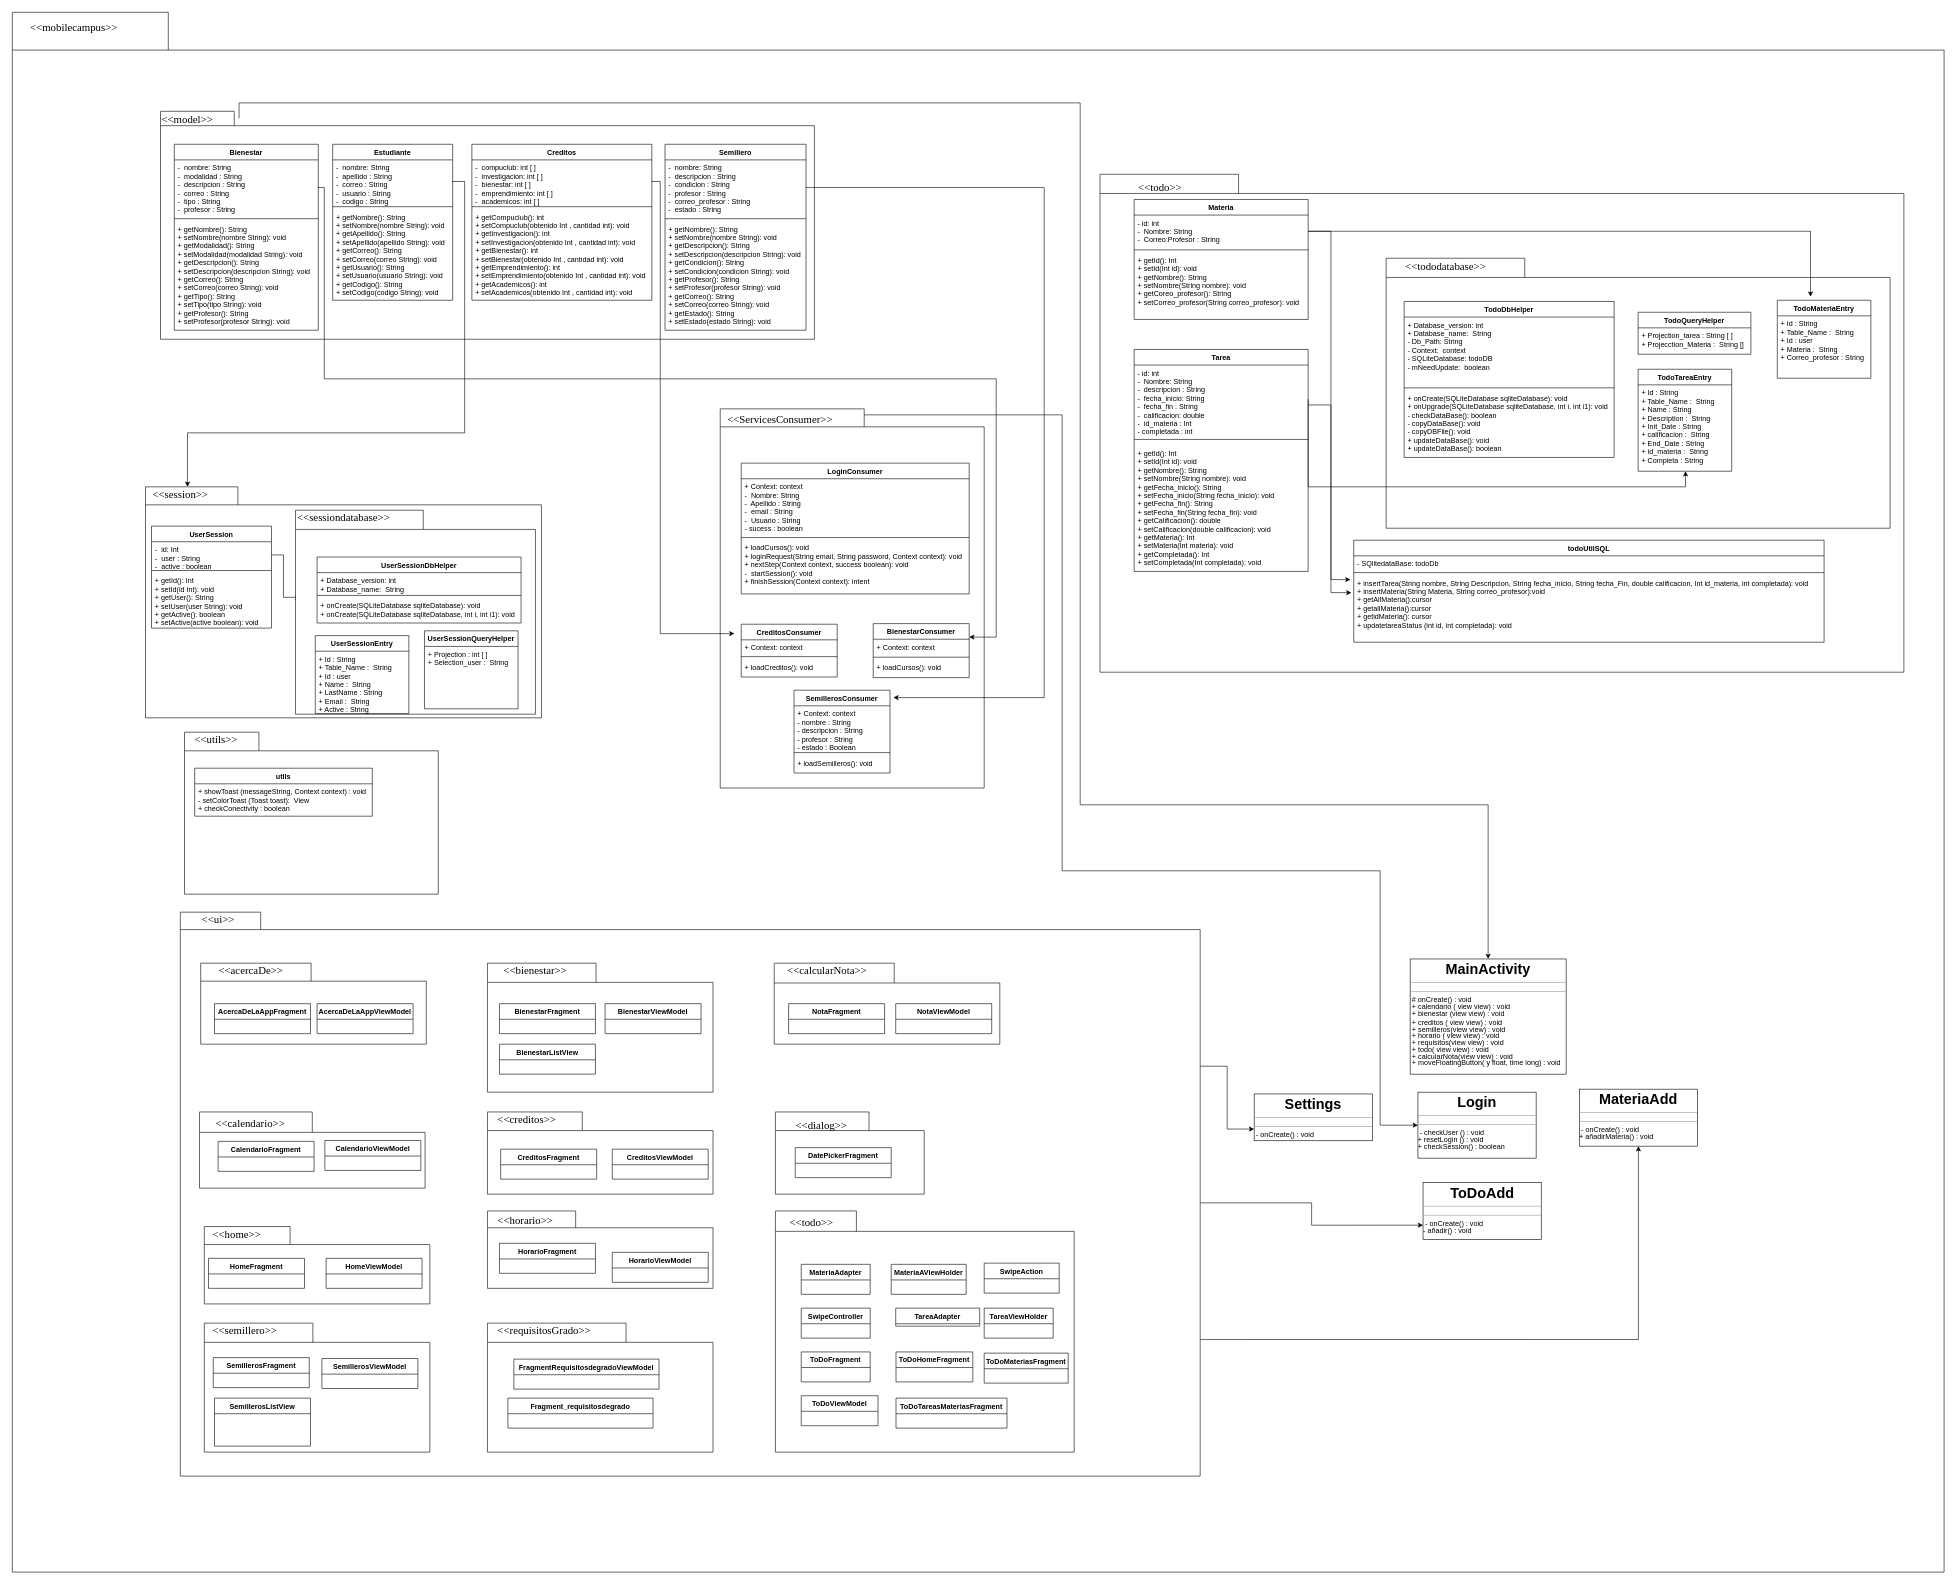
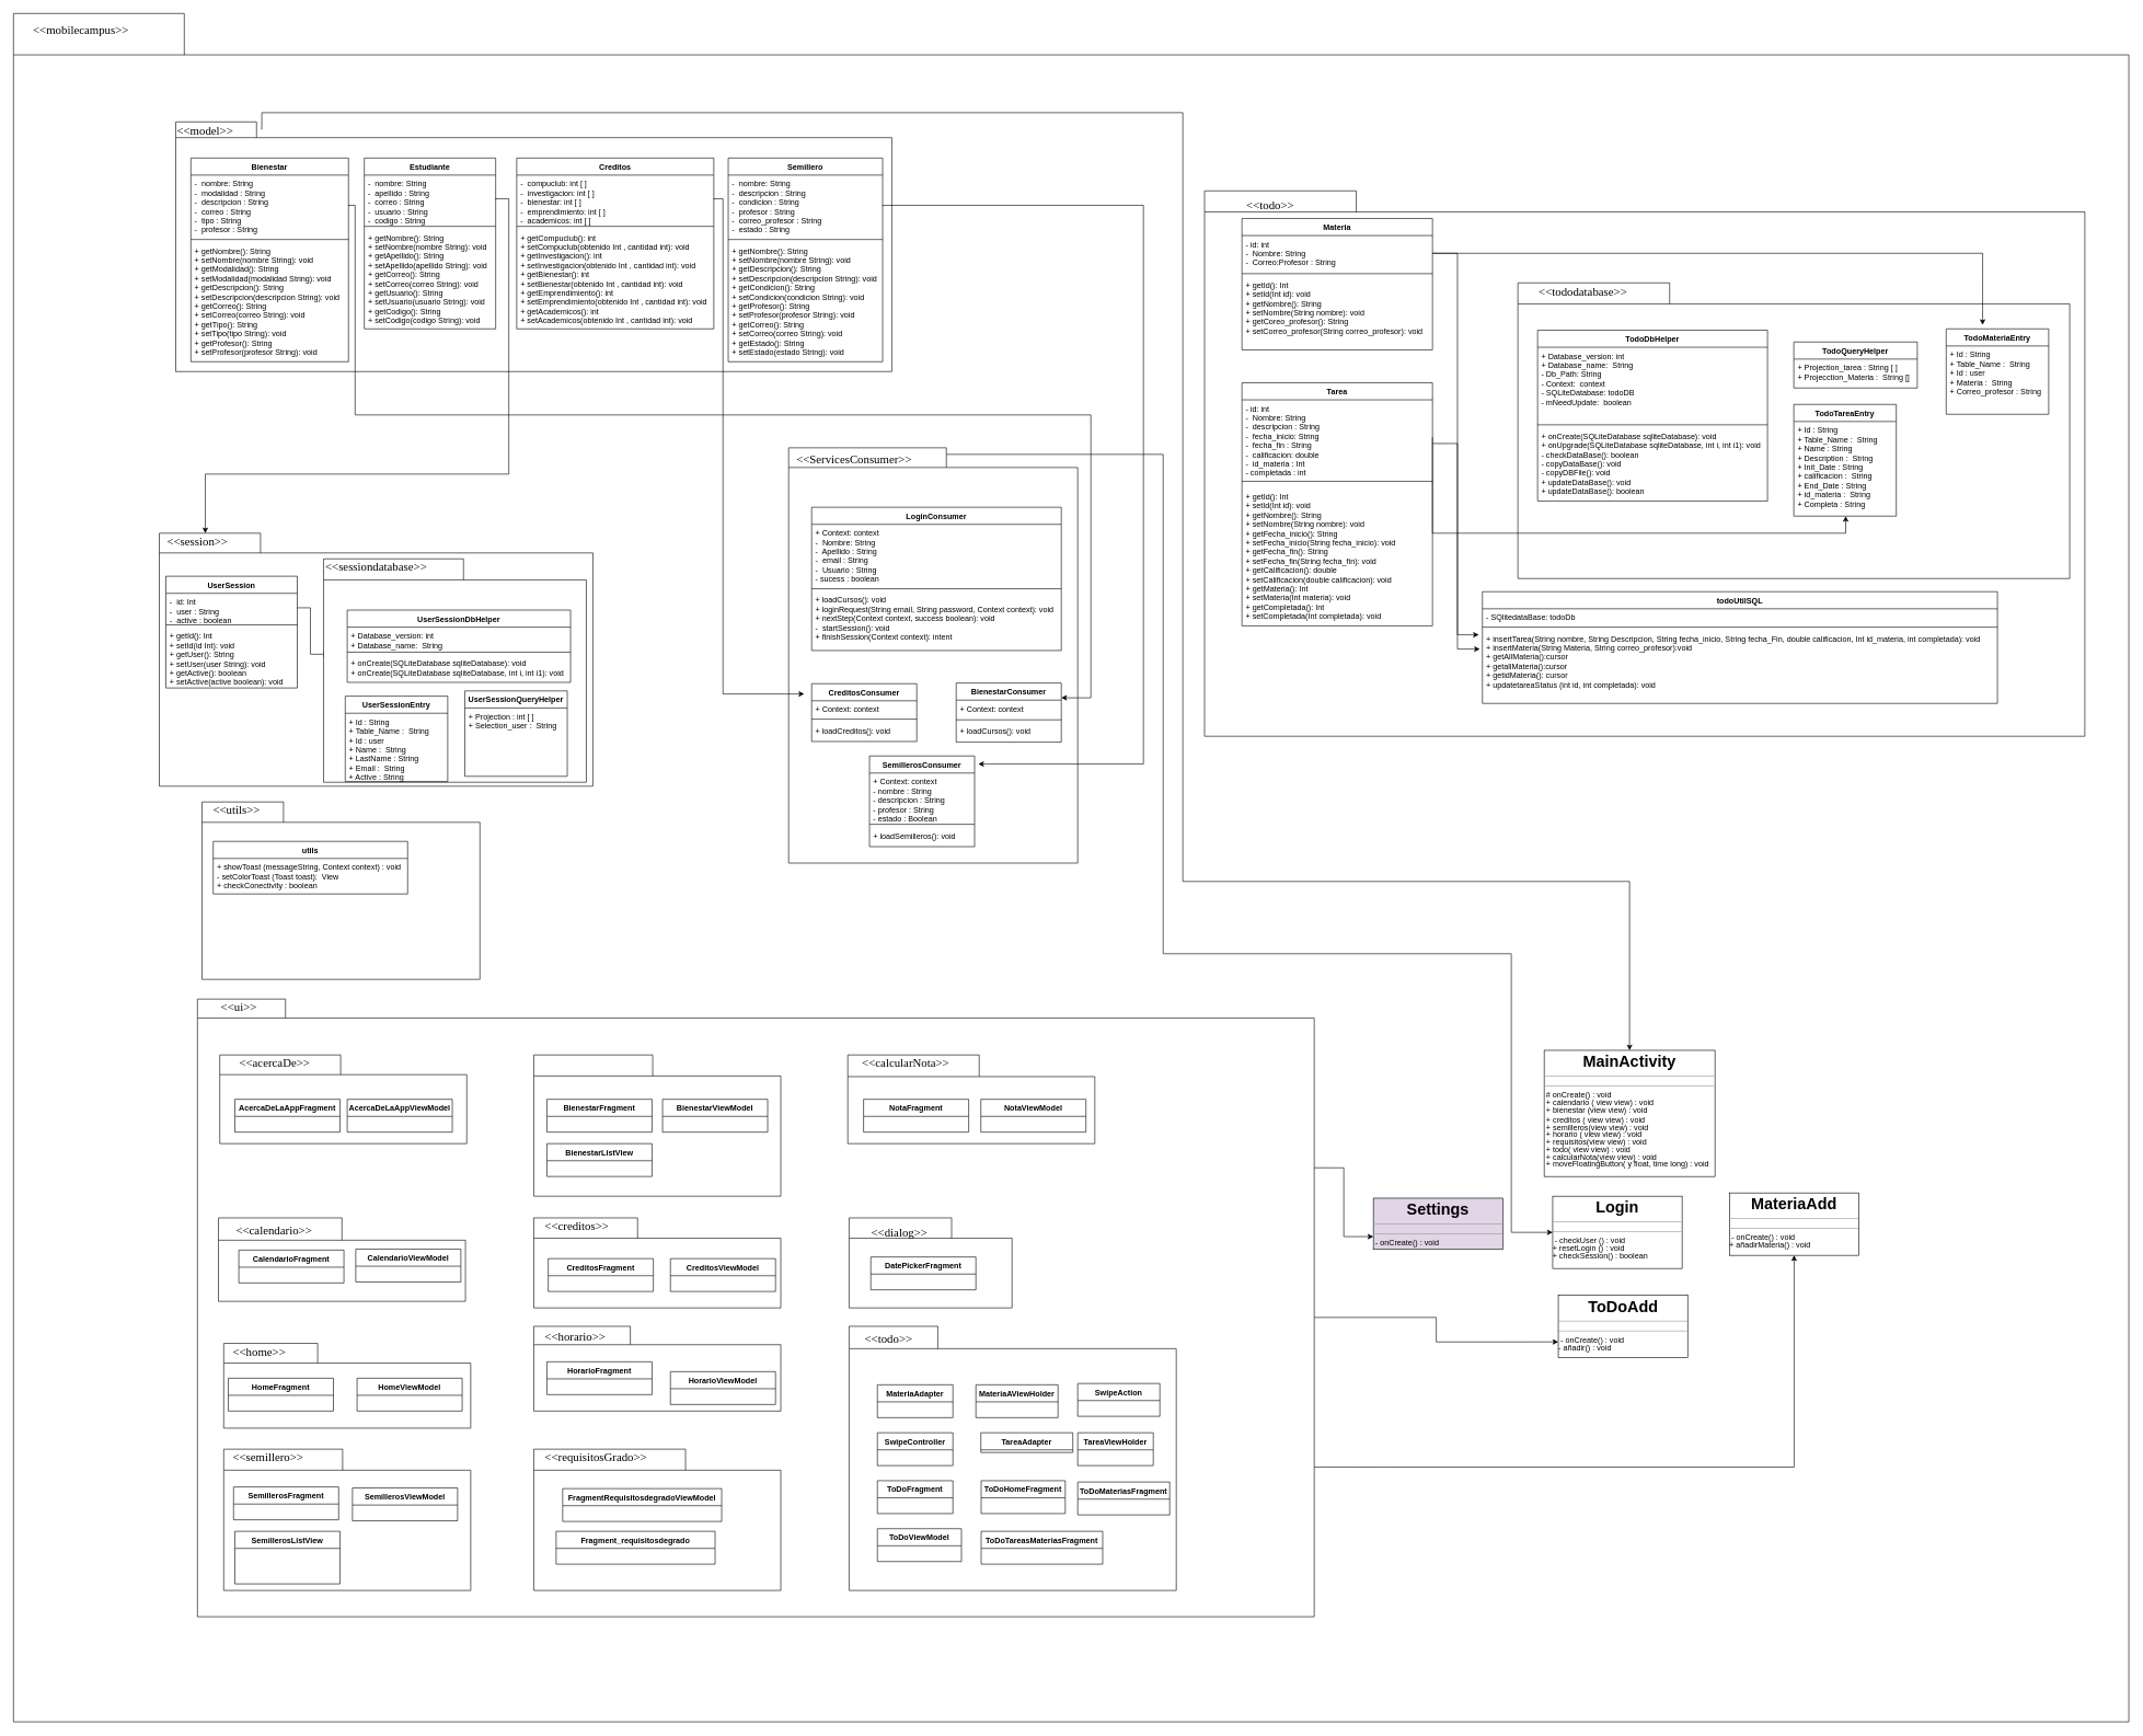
- <mxCell id="108" value="&lt;font style=&quot;font-size: 18px&quot;&gt;&amp;lt;&amp;lt;bienestar&amp;gt;&amp;gt;&lt;/font&gt;" style="text;html=1;align=left;verticalAlign=top;spacingTop=-4;fontSize=10;fontFamily=Verdana" vertex="1" parent="1"><mxGeometry x="837" y="1605" width="130" height="20" as="geometry" /></mxCell>
- <mxCell id="160" value="&lt;p style=&quot;margin: 0px ; margin-top: 4px ; text-align: center&quot;&gt;&lt;b&gt;&lt;font style=&quot;font-size: 24px&quot;&gt;Settings&lt;/font&gt;&lt;/b&gt;&lt;/p&gt;&lt;hr size=&quot;1&quot;&gt;&lt;div style=&quot;height: 2px&quot;&gt;&lt;/div&gt;&lt;hr size=&quot;1&quot;&gt;&lt;div style=&quot;height: 2px&quot;&gt;&amp;nbsp;- onCreate() : void&lt;/div&gt;" style="verticalAlign=top;align=left;overflow=fill;fontSize=12;fontFamily=Helvetica;html=1;" vertex="1" parent="1"><mxGeometry x="2090" y="1823" width="197" height="78" as="geometry" /></mxCell>
+ <mxCell id="160" value="&lt;p style=&quot;margin: 0px ; margin-top: 4px ; text-align: center&quot;&gt;&lt;b&gt;&lt;font style=&quot;font-size: 24px&quot;&gt;Settings&lt;/font&gt;&lt;/b&gt;&lt;/p&gt;&lt;hr size=&quot;1&quot;&gt;&lt;div style=&quot;height: 2px&quot;&gt;&lt;/div&gt;&lt;hr size=&quot;1&quot;&gt;&lt;div style=&quot;height: 2px&quot;&gt;&amp;nbsp;- onCreate() : void&lt;/div&gt;" style="verticalAlign=top;align=left;overflow=fill;fontSize=12;fontFamily=Helvetica;html=1;fillColor=#e1d5e7;" vertex="1" parent="1"><mxGeometry x="2090" y="1823" width="197" height="78" as="geometry" /></mxCell>
